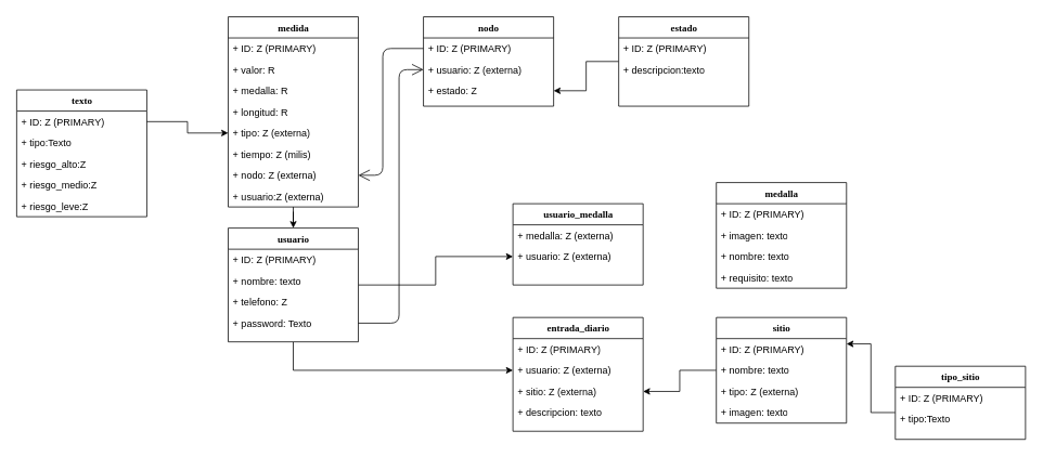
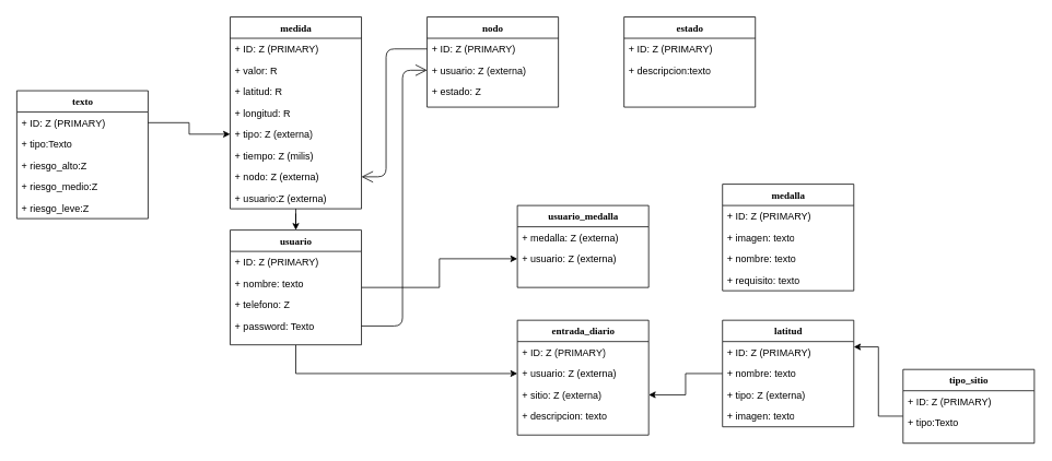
- <mxCell id="51" style="edgeStyle=orthogonalEdgeStyle;rounded=0;orthogonalLoop=1;jettySize=auto;html=1;entryX=1;entryY=0.5;entryDx=0;entryDy=0;" parent="1" source="52" target="22" edge="1"><mxGeometry relative="1" as="geometry" /></mxCell>
- <mxCell id="13" value="+ medalla: R" style="text;html=1;strokeColor=none;fillColor=none;align=left;verticalAlign=top;spacingLeft=4;spacingRight=4;whiteSpace=wrap;overflow=hidden;rotatable=0;points=[[0,0.5],[1,0.5]];portConstraint=eastwest;" parent="10" vertex="1"><mxGeometry y="78" width="160" height="26" as="geometry" /></mxCell>
+ <mxCell id="13" value="+ latitud: R" style="text;html=1;strokeColor=none;fillColor=none;align=left;verticalAlign=top;spacingLeft=4;spacingRight=4;whiteSpace=wrap;overflow=hidden;rotatable=0;points=[[0,0.5],[1,0.5]];portConstraint=eastwest;" parent="10" vertex="1"><mxGeometry y="78" width="160" height="26" as="geometry" /></mxCell>
- <mxCell id="45" value="sitio" style="swimlane;html=1;fontStyle=1;align=center;verticalAlign=top;childLayout=stackLayout;horizontal=1;startSize=26;horizontalStack=0;resizeParent=1;resizeLast=0;collapsible=1;marginBottom=0;swimlaneFillColor=#ffffff;rounded=0;shadow=0;comic=0;labelBackgroundColor=none;strokeWidth=1;fillColor=none;fontFamily=Verdana;fontSize=12" parent="1" vertex="1"><mxGeometry x="880" y="390" width="160" height="130" as="geometry"><mxRectangle x="220" y="100" width="100" height="26" as="alternateBounds" /></mxGeometry></mxCell>
+ <mxCell id="45" value="latitud" style="swimlane;html=1;fontStyle=1;align=center;verticalAlign=top;childLayout=stackLayout;horizontal=1;startSize=26;horizontalStack=0;resizeParent=1;resizeLast=0;collapsible=1;marginBottom=0;swimlaneFillColor=#ffffff;rounded=0;shadow=0;comic=0;labelBackgroundColor=none;strokeWidth=1;fillColor=none;fontFamily=Verdana;fontSize=12" parent="1" vertex="1"><mxGeometry x="880" y="390" width="160" height="130" as="geometry"><mxRectangle x="220" y="100" width="100" height="26" as="alternateBounds" /></mxGeometry></mxCell>
